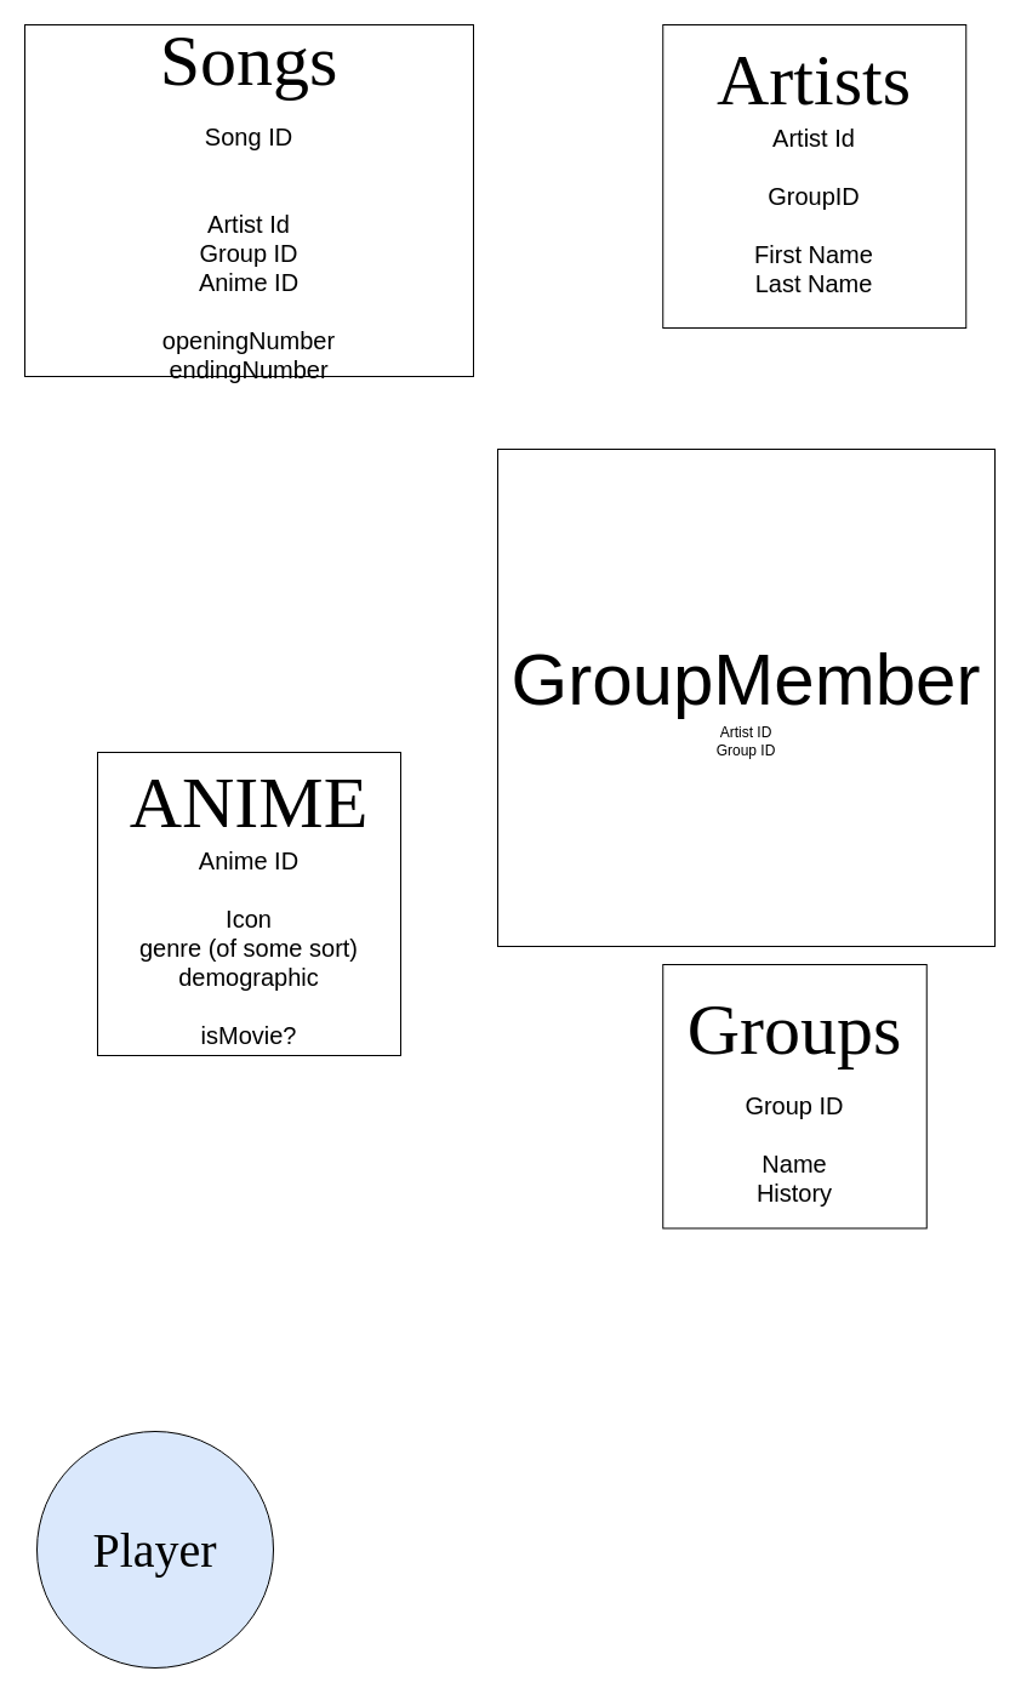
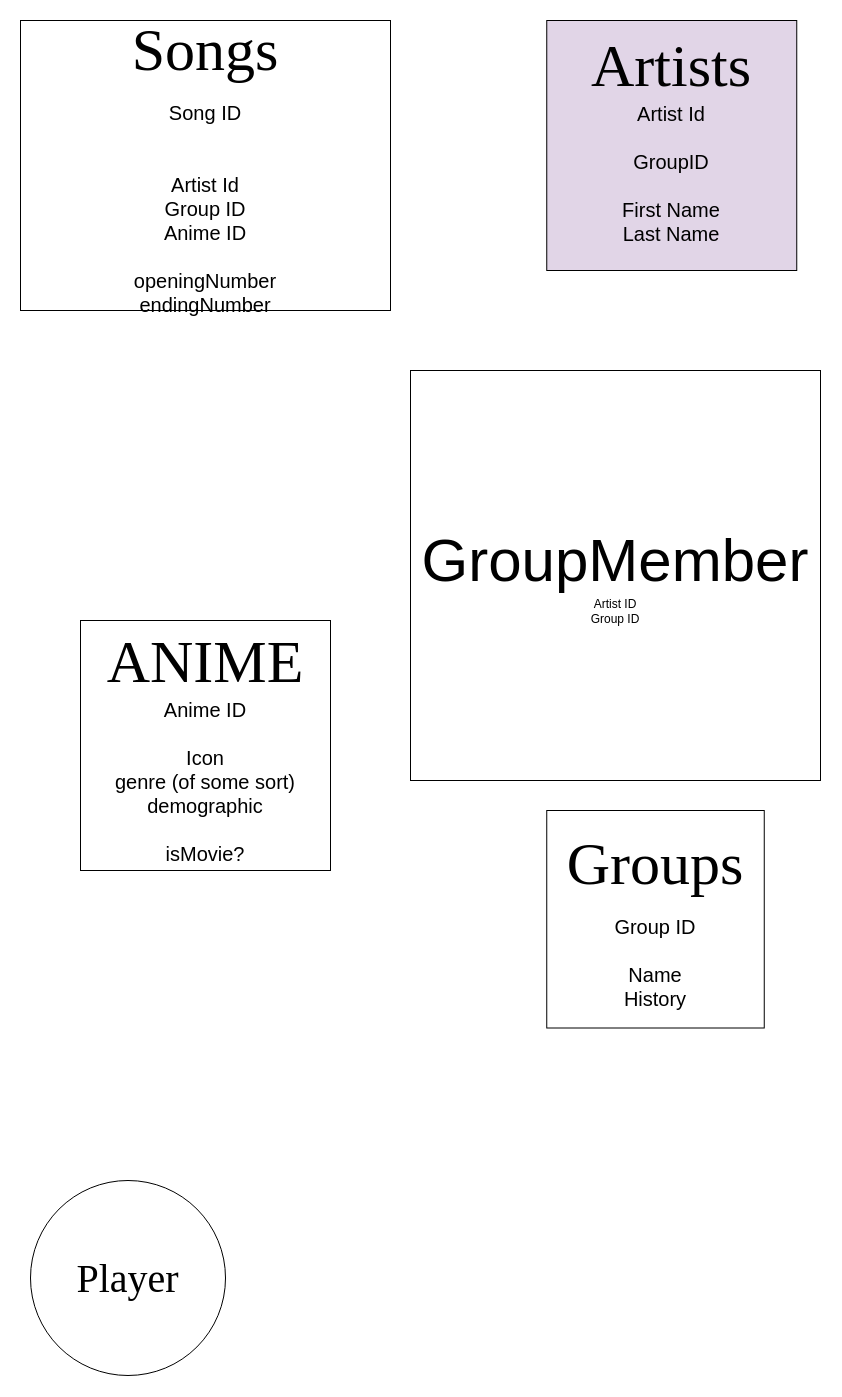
- <mxCell id="4" value="&lt;font style=&quot;font-size: 60px;&quot; face=&quot;Comic Sans MS&quot;&gt;Artists&lt;/font&gt;&lt;div style=&quot;font-size: 20px;&quot;&gt;&lt;font style=&quot;font-size: 20px;&quot;&gt;Artist Id&lt;/font&gt;&lt;/div&gt;&lt;div style=&quot;font-size: 20px;&quot;&gt;&lt;br&gt;&lt;/div&gt;&lt;div style=&quot;font-size: 20px;&quot;&gt;GroupID&lt;/div&gt;&lt;div style=&quot;font-size: 20px;&quot;&gt;&lt;font style=&quot;font-size: 20px;&quot;&gt;&lt;br&gt;&lt;/font&gt;&lt;/div&gt;&lt;div style=&quot;font-size: 20px;&quot;&gt;&lt;font style=&quot;font-size: 20px;&quot;&gt;First Name&lt;/font&gt;&lt;/div&gt;&lt;div style=&quot;font-size: 20px;&quot;&gt;&lt;font style=&quot;font-size: 20px;&quot;&gt;Last Name&lt;/font&gt;&lt;/div&gt;&lt;div&gt;&lt;br&gt;&lt;/div&gt;" style="whiteSpace=wrap;html=1;aspect=fixed;" vertex="1" parent="1"><mxGeometry x="546.25" y="20" width="250" height="250" as="geometry" /></mxCell>
+ <mxCell id="4" value="&lt;font style=&quot;font-size: 60px;&quot; face=&quot;Comic Sans MS&quot;&gt;Artists&lt;/font&gt;&lt;div style=&quot;font-size: 20px;&quot;&gt;&lt;font style=&quot;font-size: 20px;&quot;&gt;Artist Id&lt;/font&gt;&lt;/div&gt;&lt;div style=&quot;font-size: 20px;&quot;&gt;&lt;br&gt;&lt;/div&gt;&lt;div style=&quot;font-size: 20px;&quot;&gt;GroupID&lt;/div&gt;&lt;div style=&quot;font-size: 20px;&quot;&gt;&lt;font style=&quot;font-size: 20px;&quot;&gt;&lt;br&gt;&lt;/font&gt;&lt;/div&gt;&lt;div style=&quot;font-size: 20px;&quot;&gt;&lt;font style=&quot;font-size: 20px;&quot;&gt;First Name&lt;/font&gt;&lt;/div&gt;&lt;div style=&quot;font-size: 20px;&quot;&gt;&lt;font style=&quot;font-size: 20px;&quot;&gt;Last Name&lt;/font&gt;&lt;/div&gt;&lt;div&gt;&lt;br&gt;&lt;/div&gt;" style="whiteSpace=wrap;html=1;aspect=fixed;fillColor=#e1d5e7;" vertex="1" parent="1"><mxGeometry x="546.25" y="20" width="250" height="250" as="geometry" /></mxCell>
- <mxCell id="6" value="&lt;font style=&quot;font-size: 60px;&quot; face=&quot;Comic Sans MS&quot;&gt;Groups&lt;/font&gt;&lt;div&gt;&lt;br&gt;&lt;/div&gt;&lt;div style=&quot;font-size: 20px;&quot;&gt;&lt;font style=&quot;font-size: 20px;&quot;&gt;Group ID&lt;/font&gt;&lt;/div&gt;&lt;div style=&quot;font-size: 20px;&quot;&gt;&lt;font style=&quot;font-size: 20px;&quot;&gt;&lt;br&gt;&lt;/font&gt;&lt;/div&gt;&lt;div style=&quot;font-size: 20px;&quot;&gt;&lt;font style=&quot;font-size: 20px;&quot;&gt;Name&lt;/font&gt;&lt;/div&gt;&lt;div style=&quot;font-size: 20px;&quot;&gt;&lt;font style=&quot;font-size: 20px;&quot;&gt;History&lt;/font&gt;&lt;/div&gt;" style="whiteSpace=wrap;html=1;aspect=fixed;" vertex="1" parent="1"><mxGeometry x="546.25" y="795" width="217.5" height="217.5" as="geometry" /></mxCell>
+ <mxCell id="6" value="&lt;font style=&quot;font-size: 60px;&quot; face=&quot;Comic Sans MS&quot;&gt;Groups&lt;/font&gt;&lt;div&gt;&lt;br&gt;&lt;/div&gt;&lt;div style=&quot;font-size: 20px;&quot;&gt;&lt;font style=&quot;font-size: 20px;&quot;&gt;Group ID&lt;/font&gt;&lt;/div&gt;&lt;div style=&quot;font-size: 20px;&quot;&gt;&lt;font style=&quot;font-size: 20px;&quot;&gt;&lt;br&gt;&lt;/font&gt;&lt;/div&gt;&lt;div style=&quot;font-size: 20px;&quot;&gt;&lt;font style=&quot;font-size: 20px;&quot;&gt;Name&lt;/font&gt;&lt;/div&gt;&lt;div style=&quot;font-size: 20px;&quot;&gt;&lt;font style=&quot;font-size: 20px;&quot;&gt;History&lt;/font&gt;&lt;/div&gt;" style="whiteSpace=wrap;html=1;aspect=fixed;" vertex="1" parent="1"><mxGeometry x="546.25" y="810" width="217.5" height="217.5" as="geometry" /></mxCell>
- <mxCell id="5" value="&lt;font style=&quot;font-size: 40px;&quot; face=&quot;Times New Roman&quot;&gt;Player&lt;/font&gt;" style="ellipse;whiteSpace=wrap;html=1;aspect=fixed;fillColor=#dae8fc;" vertex="1" parent="1"><mxGeometry x="30" y="1180" width="195" height="195" as="geometry" /></mxCell>
+ <mxCell id="5" value="&lt;font style=&quot;font-size: 40px;&quot; face=&quot;Times New Roman&quot;&gt;Player&lt;/font&gt;" style="ellipse;whiteSpace=wrap;html=1;aspect=fixed;" vertex="1" parent="1"><mxGeometry x="30" y="1180" width="195" height="195" as="geometry" /></mxCell>
